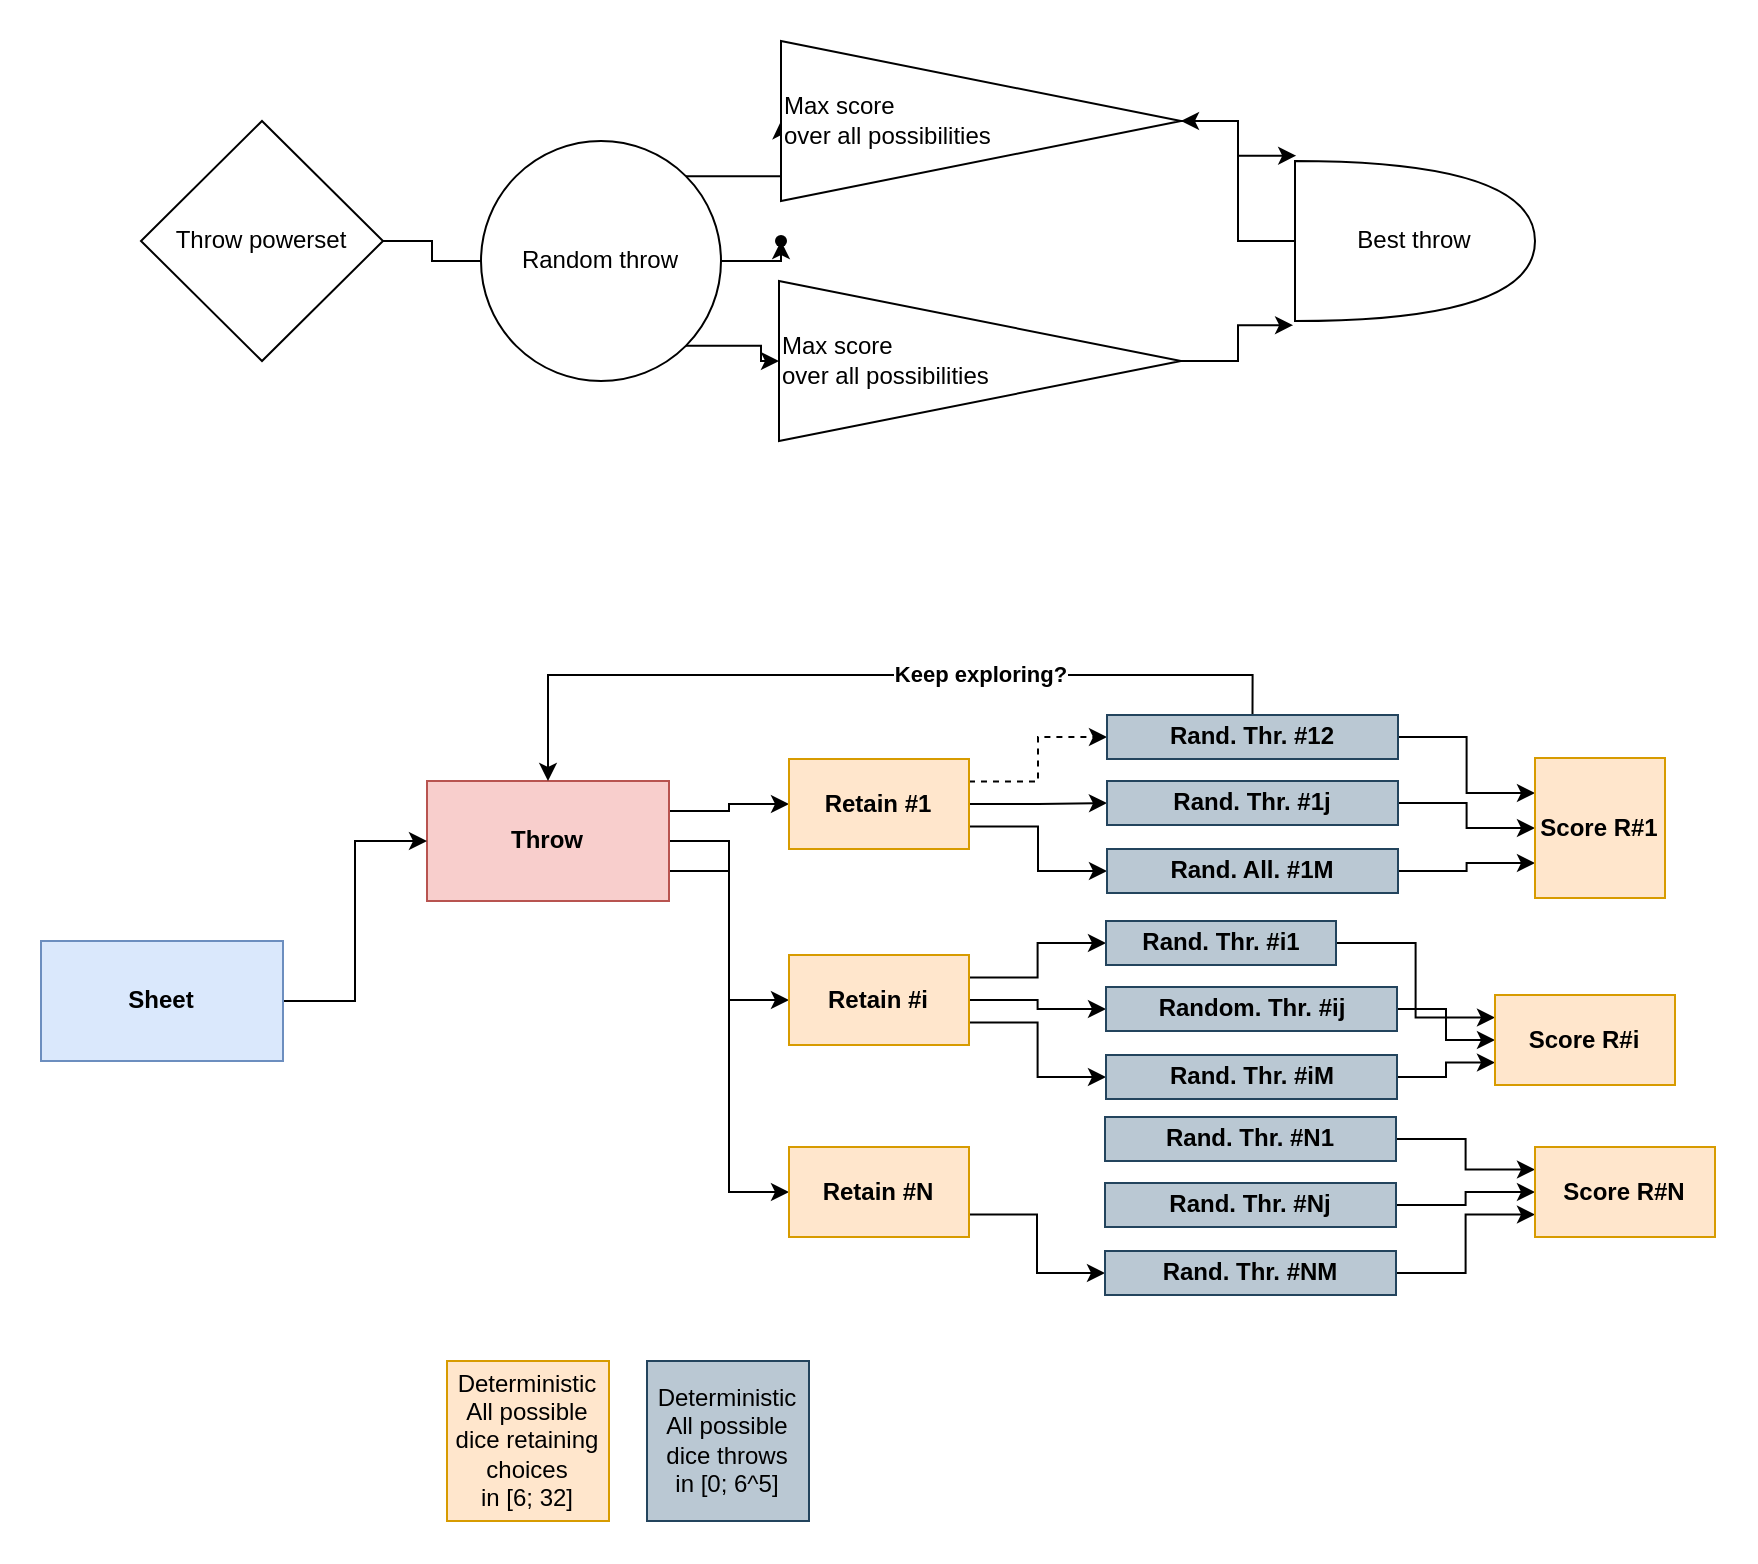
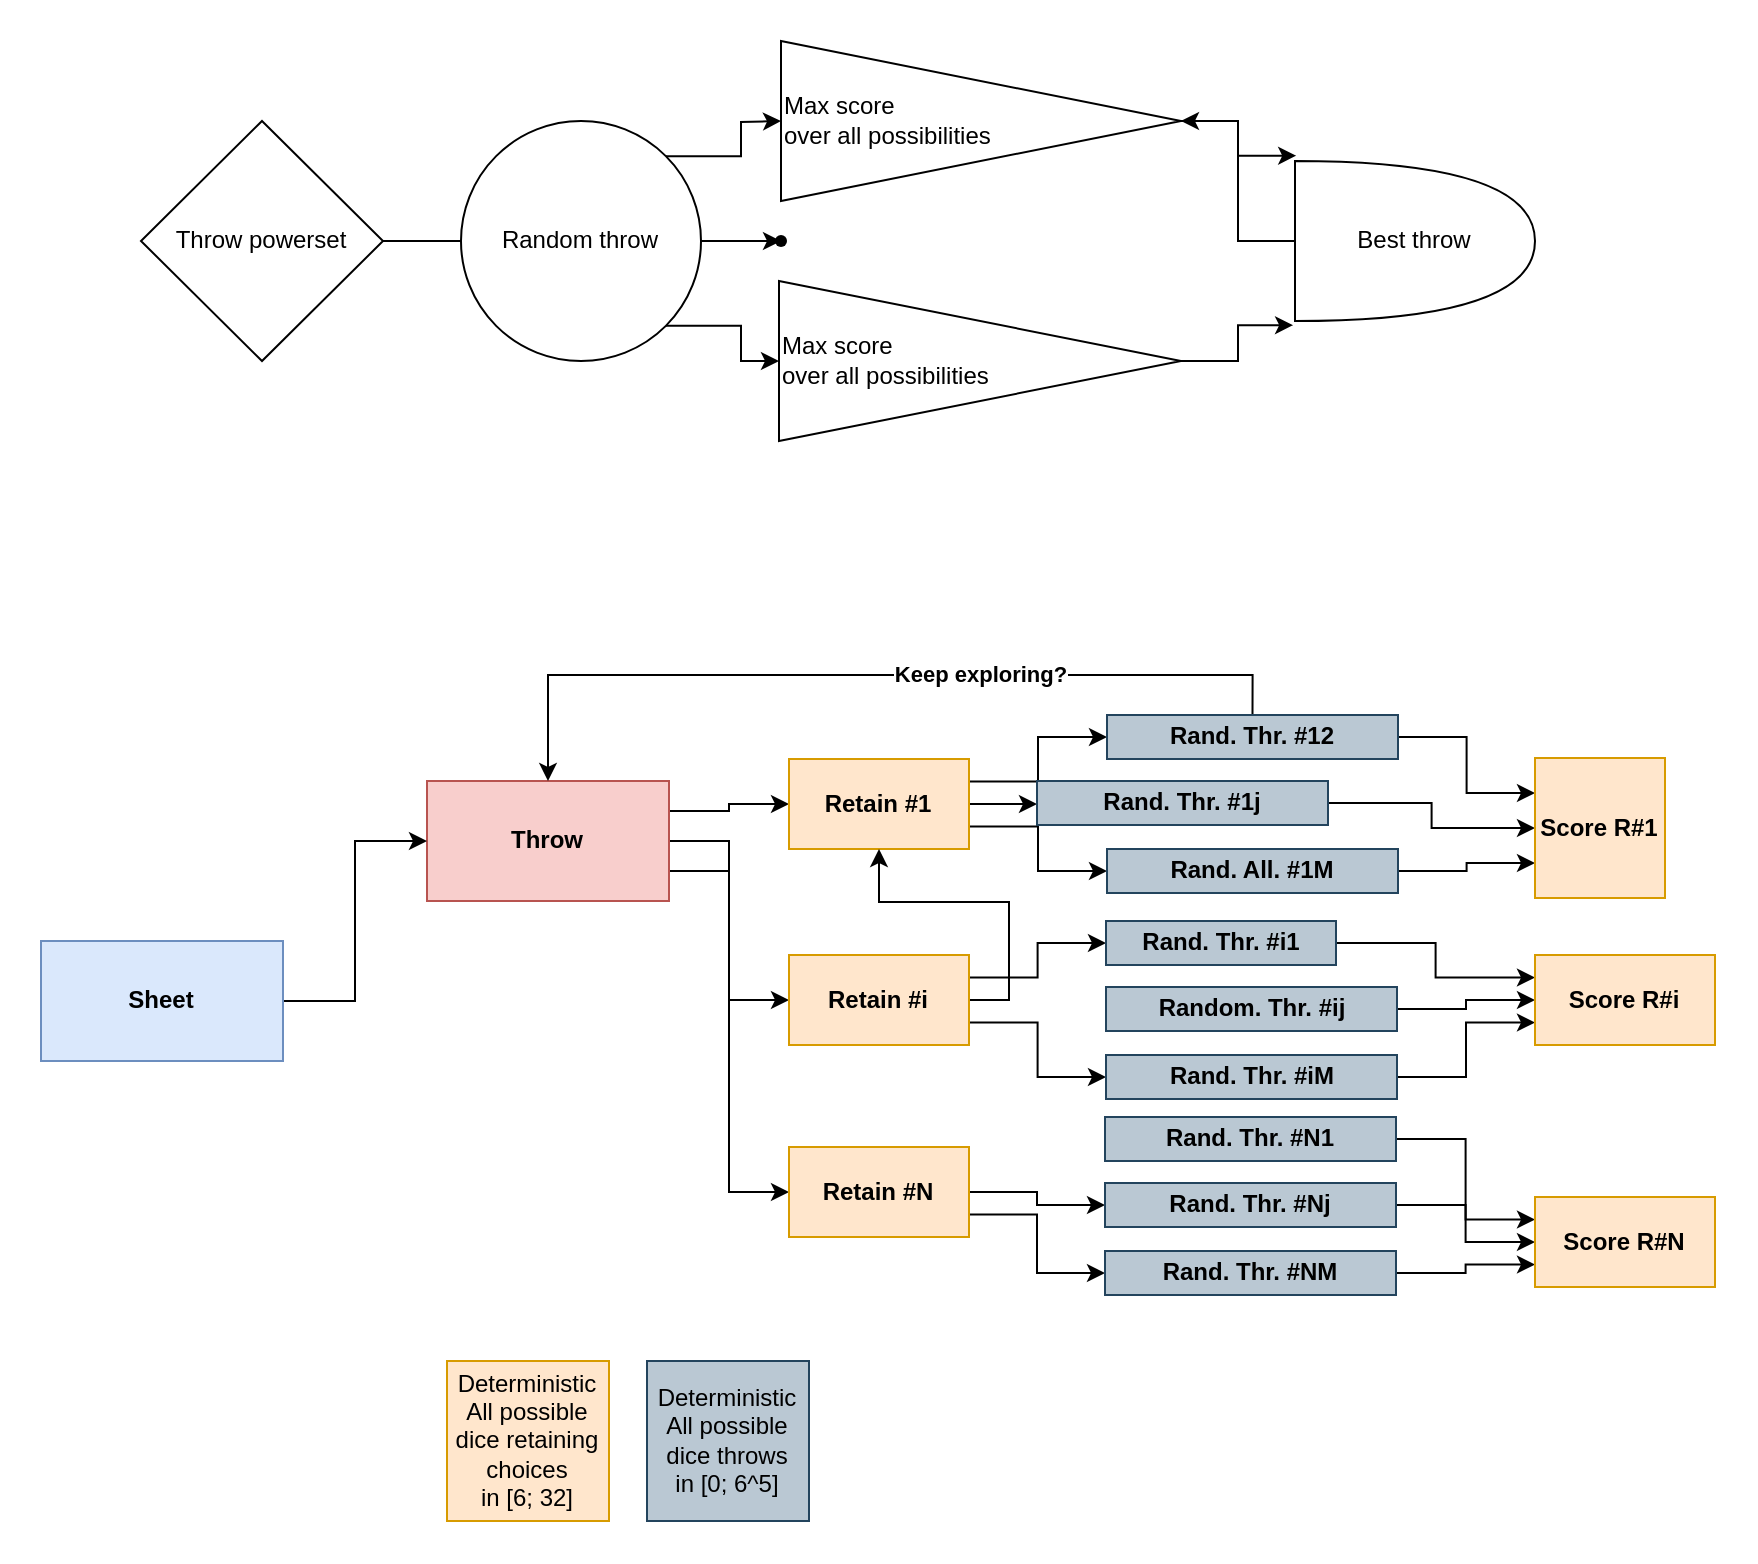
- <mxCell id="4" value="Random throw" style="ellipse;whiteSpace=wrap;html=1;" vertex="1" parent="1"><mxGeometry x="240" y="70" width="120" height="120" as="geometry" /></mxCell>
+ <mxCell id="4" value="Random throw" style="ellipse;whiteSpace=wrap;html=1;" vertex="1" parent="1"><mxGeometry x="230" y="60" width="120" height="120" as="geometry" /></mxCell>
- <mxCell id="19" style="edgeStyle=orthogonalEdgeStyle;rounded=0;orthogonalLoop=1;jettySize=auto;html=1;exitX=1;exitY=0.25;exitDx=0;exitDy=0;entryX=0;entryY=0.5;entryDx=0;entryDy=0;dashed=1;" edge="1" parent="1" source="22" target="33"><mxGeometry relative="1" as="geometry" /></mxCell>
+ <mxCell id="19" style="edgeStyle=orthogonalEdgeStyle;rounded=0;orthogonalLoop=1;jettySize=auto;html=1;exitX=1;exitY=0.25;exitDx=0;exitDy=0;entryX=0;entryY=0.5;entryDx=0;entryDy=0;" edge="1" parent="1" source="22" target="33"><mxGeometry relative="1" as="geometry" /></mxCell>
- <mxCell id="35" value="Rand. Thr. #1j" style="rounded=0;whiteSpace=wrap;html=1;fontStyle=1;fillColor=#bac8d3;strokeColor=#23445d;" vertex="1" parent="1"><mxGeometry x="553" y="390" width="145.5" height="22" as="geometry" /></mxCell>
+ <mxCell id="35" value="Rand. Thr. #1j" style="rounded=0;whiteSpace=wrap;html=1;fontStyle=1;fillColor=#bac8d3;strokeColor=#23445d;" vertex="1" parent="1"><mxGeometry x="518" y="390" width="145.5" height="22" as="geometry" /></mxCell>
- <mxCell id="25" style="edgeStyle=orthogonalEdgeStyle;rounded=0;orthogonalLoop=1;jettySize=auto;html=1;exitX=1;exitY=0.5;exitDx=0;exitDy=0;" edge="1" parent="1" source="26" target="41"><mxGeometry relative="1" as="geometry" /></mxCell>
+ <mxCell id="25" style="edgeStyle=orthogonalEdgeStyle;rounded=0;orthogonalLoop=1;jettySize=auto;html=1;exitX=1;exitY=0.5;exitDx=0;exitDy=0;" edge="1" parent="1" source="26" target="22"><mxGeometry relative="1" as="geometry" /></mxCell>
- <mxCell id="55" value="Score R#i" style="rounded=0;whiteSpace=wrap;html=1;fontStyle=1;fillColor=#ffe6cc;strokeColor=#d79b00;" vertex="1" parent="1"><mxGeometry x="747" y="497" width="90" height="45" as="geometry" /></mxCell>
+ <mxCell id="55" value="Score R#i" style="rounded=0;whiteSpace=wrap;html=1;fontStyle=1;fillColor=#ffe6cc;strokeColor=#d79b00;" vertex="1" parent="1"><mxGeometry x="767" y="477" width="90" height="45" as="geometry" /></mxCell>
+ <mxCell id="27" style="edgeStyle=orthogonalEdgeStyle;rounded=0;orthogonalLoop=1;jettySize=auto;html=1;exitX=1;exitY=0.5;exitDx=0;exitDy=0;entryX=0;entryY=0.5;entryDx=0;entryDy=0;" edge="1" parent="1" source="29" target="47"><mxGeometry relative="1" as="geometry" /></mxCell>
- <mxCell id="56" value="Score R#N" style="rounded=0;whiteSpace=wrap;html=1;fontStyle=1;fillColor=#ffe6cc;strokeColor=#d79b00;" vertex="1" parent="1"><mxGeometry x="767" y="573" width="90" height="45" as="geometry" /></mxCell>
+ <mxCell id="56" value="Score R#N" style="rounded=0;whiteSpace=wrap;html=1;fontStyle=1;fillColor=#ffe6cc;strokeColor=#d79b00;" vertex="1" parent="1"><mxGeometry x="767" y="598" width="90" height="45" as="geometry" /></mxCell>
